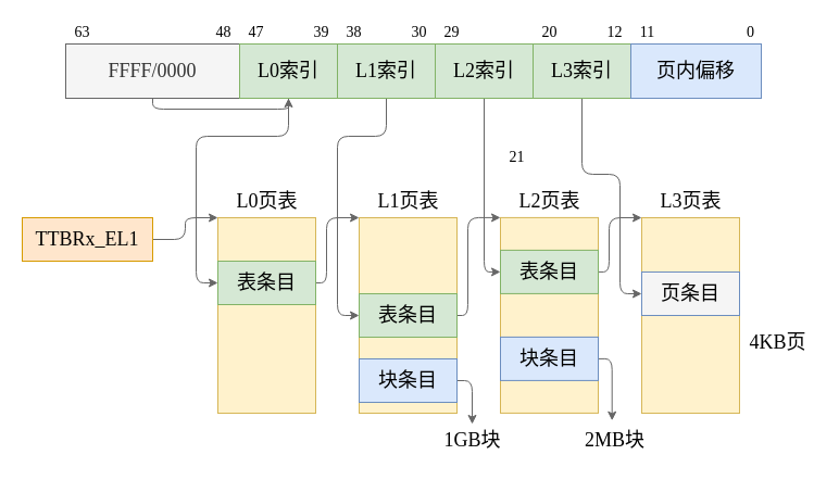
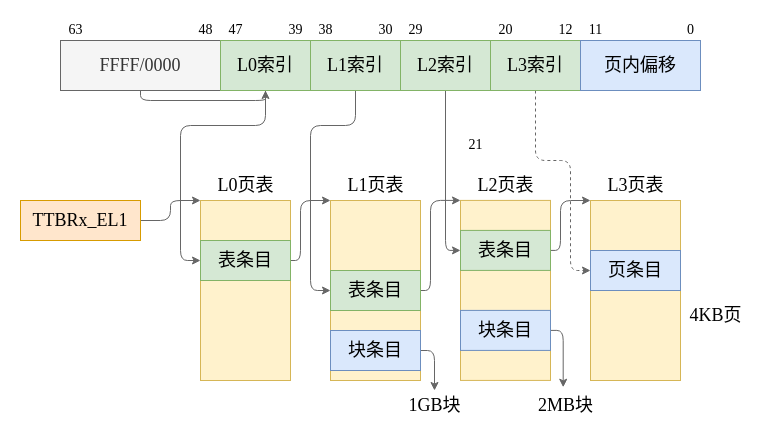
- <mxCell id="11" style="edgeStyle=orthogonalEdgeStyle;html=1;exitX=0.5;exitY=1;exitDx=0;exitDy=0;entryX=0;entryY=0.5;entryDx=0;entryDy=0;fontFamily=Menlo;fontSize=18;fillColor=#f5f5f5;strokeColor=#666666;" parent="1" source="12" target="36" edge="1"><mxGeometry relative="1" as="geometry"><Array as="points"><mxPoint x="535" y="160" /><mxPoint x="570" y="160" /><mxPoint x="570" y="270" /></Array></mxGeometry></mxCell>
+ <mxCell id="11" style="edgeStyle=orthogonalEdgeStyle;html=1;exitX=0.5;exitY=1;exitDx=0;exitDy=0;entryX=0;entryY=0.5;entryDx=0;entryDy=0;fontFamily=Menlo;fontSize=18;fillColor=#f5f5f5;strokeColor=#666666;dashed=1;" parent="1" source="12" target="36" edge="1"><mxGeometry relative="1" as="geometry"><Array as="points"><mxPoint x="535" y="160" /><mxPoint x="570" y="160" /><mxPoint x="570" y="270" /></Array></mxGeometry></mxCell>
- <mxCell id="36" value="页条目" style="rounded=0;whiteSpace=wrap;html=1;fillColor=#f5f5f5;strokeColor=#6c8ebf;fontFamily=Menlo;fontSize=18;" parent="1" vertex="1"><mxGeometry x="590" y="250" width="90" height="40" as="geometry" /></mxCell>
+ <mxCell id="36" value="页条目" style="rounded=0;whiteSpace=wrap;html=1;fillColor=#dae8fc;strokeColor=#6c8ebf;fontFamily=Menlo;fontSize=18;" parent="1" vertex="1"><mxGeometry x="590" y="250" width="90" height="40" as="geometry" /></mxCell>
